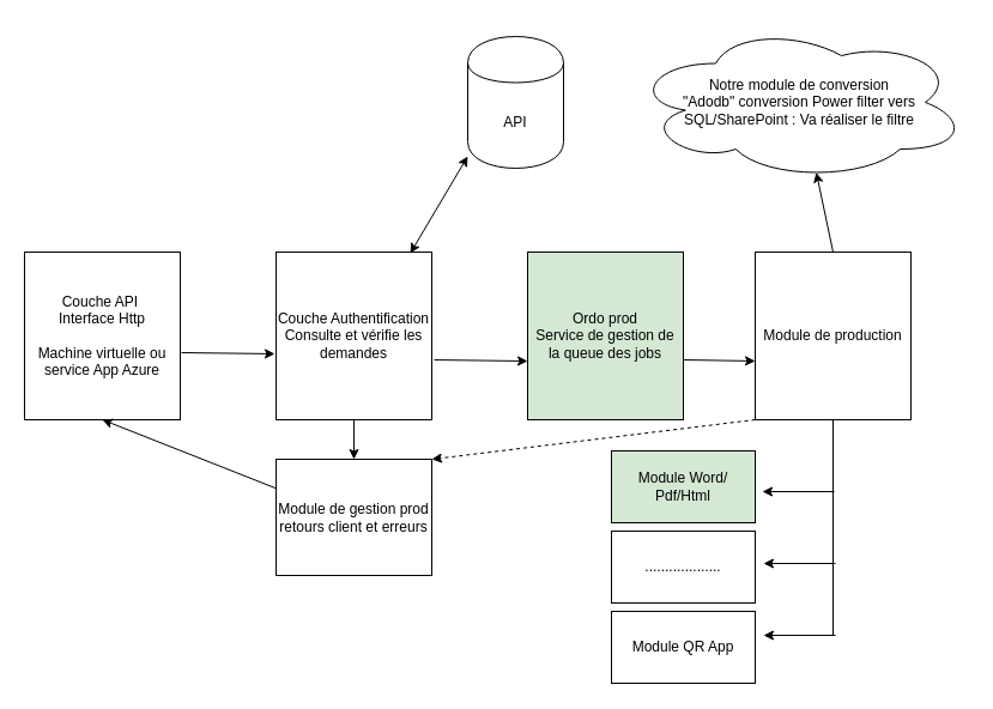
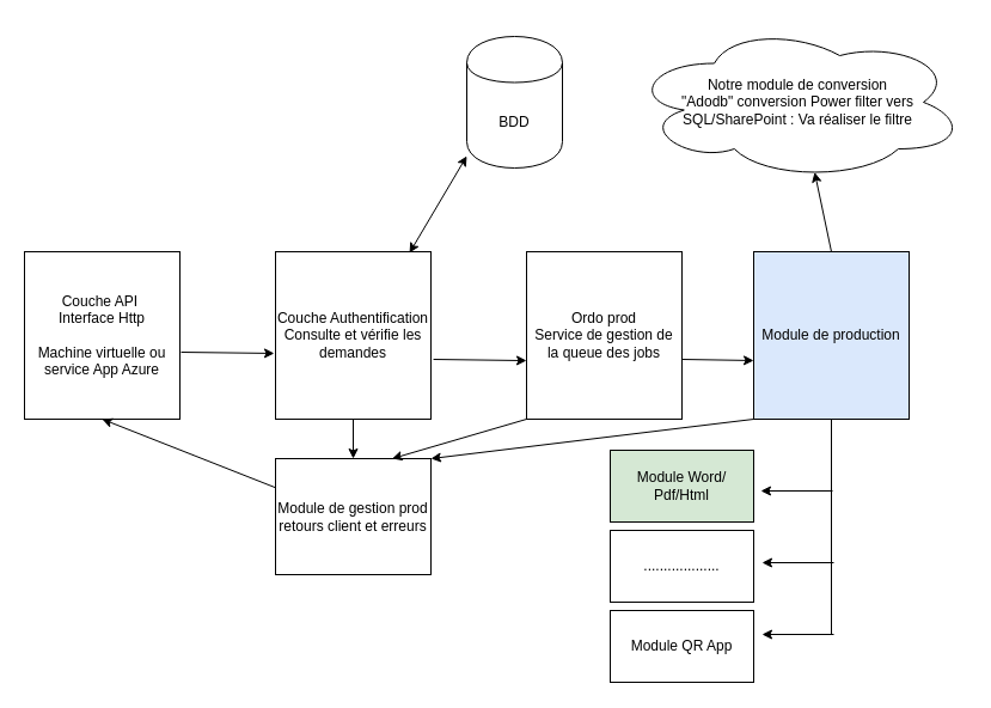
- <mxCell id="3" value="API" style="shape=cylinder;whiteSpace=wrap;html=1;boundedLbl=1;backgroundOutline=1;" vertex="1" parent="1"><mxGeometry x="390" y="30" width="80" height="110" as="geometry" /></mxCell>
+ <mxCell id="3" value="BDD" style="shape=cylinder;whiteSpace=wrap;html=1;boundedLbl=1;backgroundOutline=1;" vertex="1" parent="1"><mxGeometry x="390" y="30" width="80" height="110" as="geometry" /></mxCell>
- <mxCell id="7" value="Ordo prod&lt;br&gt;Service de gestion de la queue des jobs" style="rounded=0;whiteSpace=wrap;html=1;fillColor=#d5e8d4;" vertex="1" parent="1"><mxGeometry x="440" y="210" width="130" height="140" as="geometry" /></mxCell>
+ <mxCell id="7" value="Ordo prod&lt;br&gt;Service de gestion de la queue des jobs" style="rounded=0;whiteSpace=wrap;html=1;" vertex="1" parent="1"><mxGeometry x="440" y="210" width="130" height="140" as="geometry" /></mxCell>
- <mxCell id="9" value="Module de production" style="rounded=0;whiteSpace=wrap;html=1;" vertex="1" parent="1"><mxGeometry x="630" y="210" width="130" height="140" as="geometry" /></mxCell>
+ <mxCell id="9" value="Module de production" style="rounded=0;whiteSpace=wrap;html=1;fillColor=#dae8fc;" vertex="1" parent="1"><mxGeometry x="630" y="210" width="130" height="140" as="geometry" /></mxCell>
+ <mxCell id="22" value="" style="endArrow=classic;html=1;entryX=0.75;entryY=0;entryDx=0;entryDy=0;exitX=0;exitY=1;exitDx=0;exitDy=0;" edge="1" parent="1" source="7" target="20"><mxGeometry width="50" height="50" relative="1" as="geometry"><mxPoint x="640" y="360" as="sourcePoint" /><mxPoint x="370" y="393" as="targetPoint" /></mxGeometry></mxCell>
- <mxCell id="21" value="" style="endArrow=classic;html=1;entryX=1;entryY=0;entryDx=0;entryDy=0;exitX=0;exitY=1;exitDx=0;exitDy=0;dashed=1;" edge="1" parent="1" source="9" target="20"><mxGeometry width="50" height="50" relative="1" as="geometry"><mxPoint x="370" y="310" as="sourcePoint" /><mxPoint x="420" y="260" as="targetPoint" /></mxGeometry></mxCell>
+ <mxCell id="21" value="" style="endArrow=classic;html=1;entryX=1;entryY=0;entryDx=0;entryDy=0;exitX=0;exitY=1;exitDx=0;exitDy=0;" edge="1" parent="1" source="9" target="20"><mxGeometry width="50" height="50" relative="1" as="geometry"><mxPoint x="370" y="310" as="sourcePoint" /><mxPoint x="420" y="260" as="targetPoint" /></mxGeometry></mxCell>
